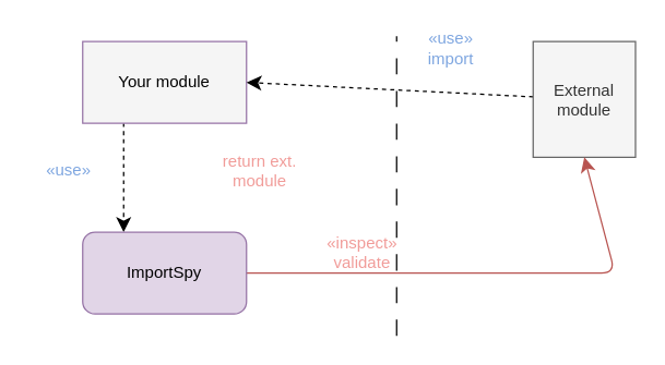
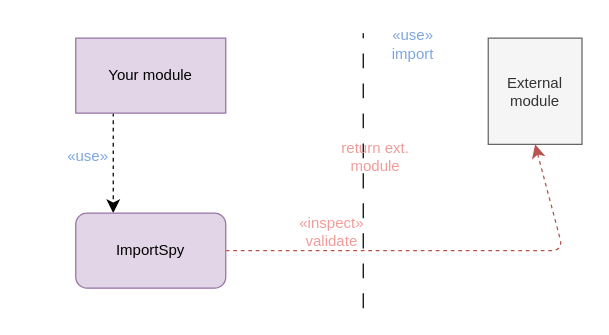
- <mxCell id="3" value="Your module" style="rounded=0;whiteSpace=wrap;html=1;fillColor=#f5f5f5;strokeColor=#9673a6;" vertex="1" parent="1"><mxGeometry x="60" y="30" width="120" height="60" as="geometry" /></mxCell>
+ <mxCell id="3" value="Your module" style="rounded=0;whiteSpace=wrap;html=1;fillColor=#e1d5e7;strokeColor=#9673a6;" vertex="1" parent="1"><mxGeometry x="60" y="30" width="120" height="60" as="geometry" /></mxCell>
- <mxCell id="4" style="edgeStyle=none;curved=1;rounded=0;orthogonalLoop=1;jettySize=auto;html=1;entryX=1;entryY=0.5;entryDx=0;entryDy=0;fontSize=12;startSize=8;endSize=8;dashed=1;" edge="1" parent="1" source="5" target="3"><mxGeometry relative="1" as="geometry" /></mxCell>
- <mxCell id="8" value="«use»" style="text;html=1;align=center;verticalAlign=middle;whiteSpace=wrap;rounded=0;fontColor=#7EA6E0;" vertex="1" parent="1"><mxGeometry x="20" y="110" width="60" height="30" as="geometry" /></mxCell>
+ <mxCell id="8" value="«use»" style="text;html=1;align=center;verticalAlign=middle;whiteSpace=wrap;rounded=0;fontColor=#7EA6E0;" vertex="1" parent="1"><mxGeometry x="40" y="110" width="60" height="30" as="geometry" /></mxCell>
- <mxCell id="12" value="return ext.&lt;br&gt;&lt;div&gt;module&lt;/div&gt;" style="text;html=1;align=center;verticalAlign=middle;whiteSpace=wrap;rounded=0;fontColor=#F19C99;" vertex="1" parent="1"><mxGeometry x="160" y="110" width="60" height="30" as="geometry" /></mxCell>
+ <mxCell id="12" value="return ext.&lt;br&gt;&lt;div&gt;module&lt;/div&gt;" style="text;html=1;align=center;verticalAlign=middle;whiteSpace=wrap;rounded=0;fontColor=#F19C99;" vertex="1" parent="1"><mxGeometry x="270" y="110" width="60" height="30" as="geometry" /></mxCell>
- <mxCell id="6" style="edgeStyle=none;curved=0;rounded=1;orthogonalLoop=1;jettySize=auto;html=1;fontSize=12;startSize=8;endSize=8;entryX=0.5;entryY=1;entryDx=0;entryDy=0;exitX=1;exitY=0.5;exitDx=0;exitDy=0;dashed=0;fillColor=#f8cecc;strokeColor=#b85450;" edge="1" parent="1" source="7" target="5"><mxGeometry relative="1" as="geometry"><mxPoint x="450" y="200" as="targetPoint" /><Array as="points"><mxPoint x="450" y="200" /></Array></mxGeometry></mxCell>
+ <mxCell id="6" style="edgeStyle=none;curved=0;rounded=1;orthogonalLoop=1;jettySize=auto;html=1;fontSize=12;startSize=8;endSize=8;entryX=0.5;entryY=1;entryDx=0;entryDy=0;exitX=1;exitY=0.5;exitDx=0;exitDy=0;dashed=1;fillColor=#f8cecc;strokeColor=#b85450;" edge="1" parent="1" source="7" target="5"><mxGeometry relative="1" as="geometry"><mxPoint x="450" y="200" as="targetPoint" /><Array as="points"><mxPoint x="450" y="200" /></Array></mxGeometry></mxCell>
